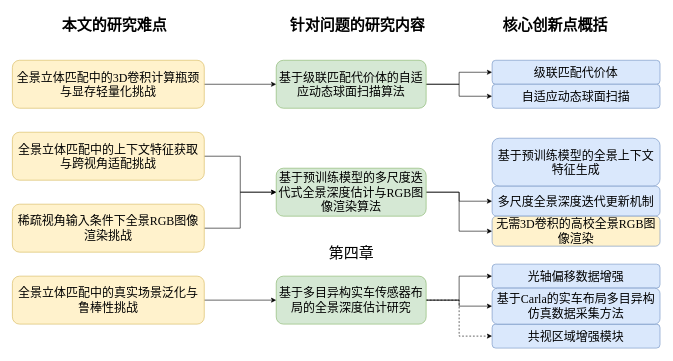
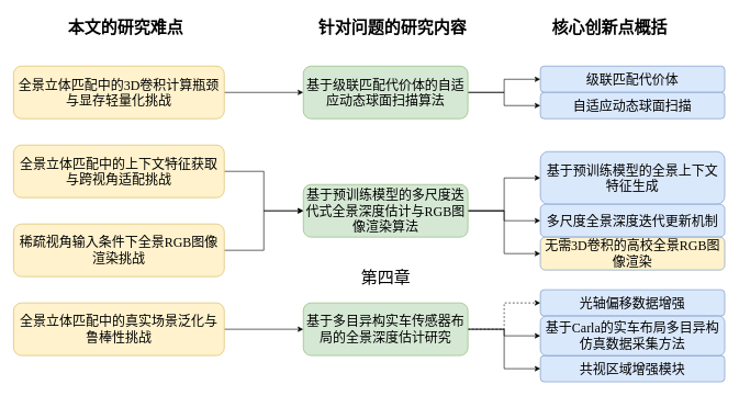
+ <mxCell id="15" style="edgeStyle=orthogonalEdgeStyle;rounded=0;orthogonalLoop=1;jettySize=auto;html=1;exitX=1;exitY=0.5;exitDx=0;exitDy=0;entryX=0;entryY=0.5;entryDx=0;entryDy=0;" edge="1" parent="1" source="18" target="27"><mxGeometry relative="1" as="geometry" /></mxCell>
- <mxCell id="19" style="edgeStyle=orthogonalEdgeStyle;rounded=0;orthogonalLoop=1;jettySize=auto;html=1;entryX=0;entryY=0.5;entryDx=0;entryDy=0;" edge="1" parent="1" source="22" target="30"><mxGeometry relative="1" as="geometry" /></mxCell>
+ <mxCell id="19" style="edgeStyle=orthogonalEdgeStyle;rounded=0;orthogonalLoop=1;jettySize=auto;html=1;entryX=0;entryY=0.5;entryDx=0;entryDy=0;dashed=1;" edge="1" parent="1" source="22" target="30"><mxGeometry relative="1" as="geometry" /></mxCell>
- <mxCell id="21" style="edgeStyle=orthogonalEdgeStyle;rounded=0;orthogonalLoop=1;jettySize=auto;html=1;entryX=0;entryY=0.5;entryDx=0;entryDy=0;dashed=1;" edge="1" parent="1" source="22" target="31"><mxGeometry relative="1" as="geometry" /></mxCell>
+ <mxCell id="21" style="edgeStyle=orthogonalEdgeStyle;rounded=0;orthogonalLoop=1;jettySize=auto;html=1;entryX=0;entryY=0.5;entryDx=0;entryDy=0;" edge="1" parent="1" source="22" target="31"><mxGeometry relative="1" as="geometry" /></mxCell>
